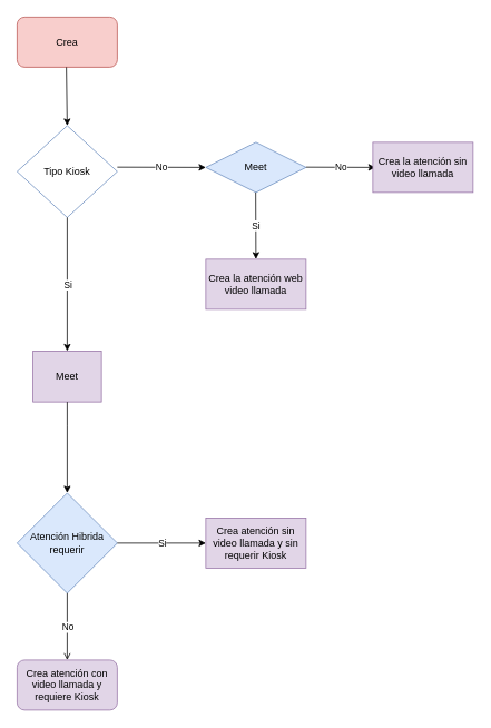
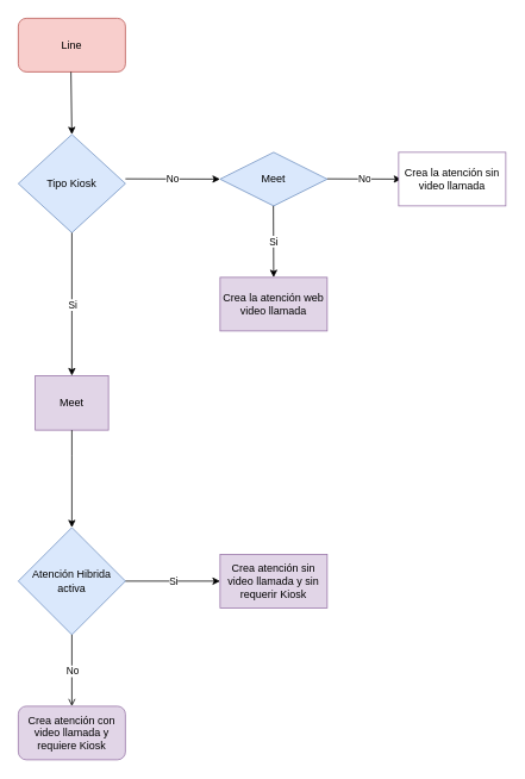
- <mxCell id="2" value="Crea" style="rounded=1;whiteSpace=wrap;html=1;fillColor=#f8cecc;strokeColor=#b85450;" vertex="1" parent="1"><mxGeometry x="20" y="20" width="120" height="60" as="geometry" /></mxCell>
+ <mxCell id="2" value="Line" style="rounded=1;whiteSpace=wrap;html=1;fillColor=#f8cecc;strokeColor=#b85450;" vertex="1" parent="1"><mxGeometry x="20" y="20" width="120" height="60" as="geometry" /></mxCell>
- <mxCell id="15" value="Crea la atención sin video llamada" style="rounded=0;whiteSpace=wrap;html=1;fillColor=#e1d5e7;strokeColor=#9673a6;" vertex="1" parent="1"><mxGeometry x="446" y="170" width="120" height="60" as="geometry" /></mxCell>
+ <mxCell id="15" value="Crea la atención sin video llamada" style="rounded=0;whiteSpace=wrap;html=1;fillColor=#ffffff;strokeColor=#9673a6;" vertex="1" parent="1"><mxGeometry x="446" y="170" width="120" height="60" as="geometry" /></mxCell>
- <mxCell id="4" value="Tipo Kiosk" style="rhombus;whiteSpace=wrap;html=1;fillColor=#ffffff;strokeColor=#6c8ebf;" vertex="1" parent="1"><mxGeometry x="20" y="150" width="120" height="110" as="geometry" /></mxCell>
+ <mxCell id="4" value="Tipo Kiosk" style="rhombus;whiteSpace=wrap;html=1;fillColor=#dae8fc;strokeColor=#6c8ebf;" vertex="1" parent="1"><mxGeometry x="20" y="150" width="120" height="110" as="geometry" /></mxCell>
- <mxCell id="18" value="Atención Hibrida requerir" style="rhombus;whiteSpace=wrap;html=1;fillColor=#dae8fc;strokeColor=#6c8ebf;" vertex="1" parent="1"><mxGeometry x="20" y="590" width="120" height="120" as="geometry" /></mxCell>
+ <mxCell id="18" value="Atención Hibrida activa" style="rhombus;whiteSpace=wrap;html=1;fillColor=#dae8fc;strokeColor=#6c8ebf;" vertex="1" parent="1"><mxGeometry x="20" y="590" width="120" height="120" as="geometry" /></mxCell>
